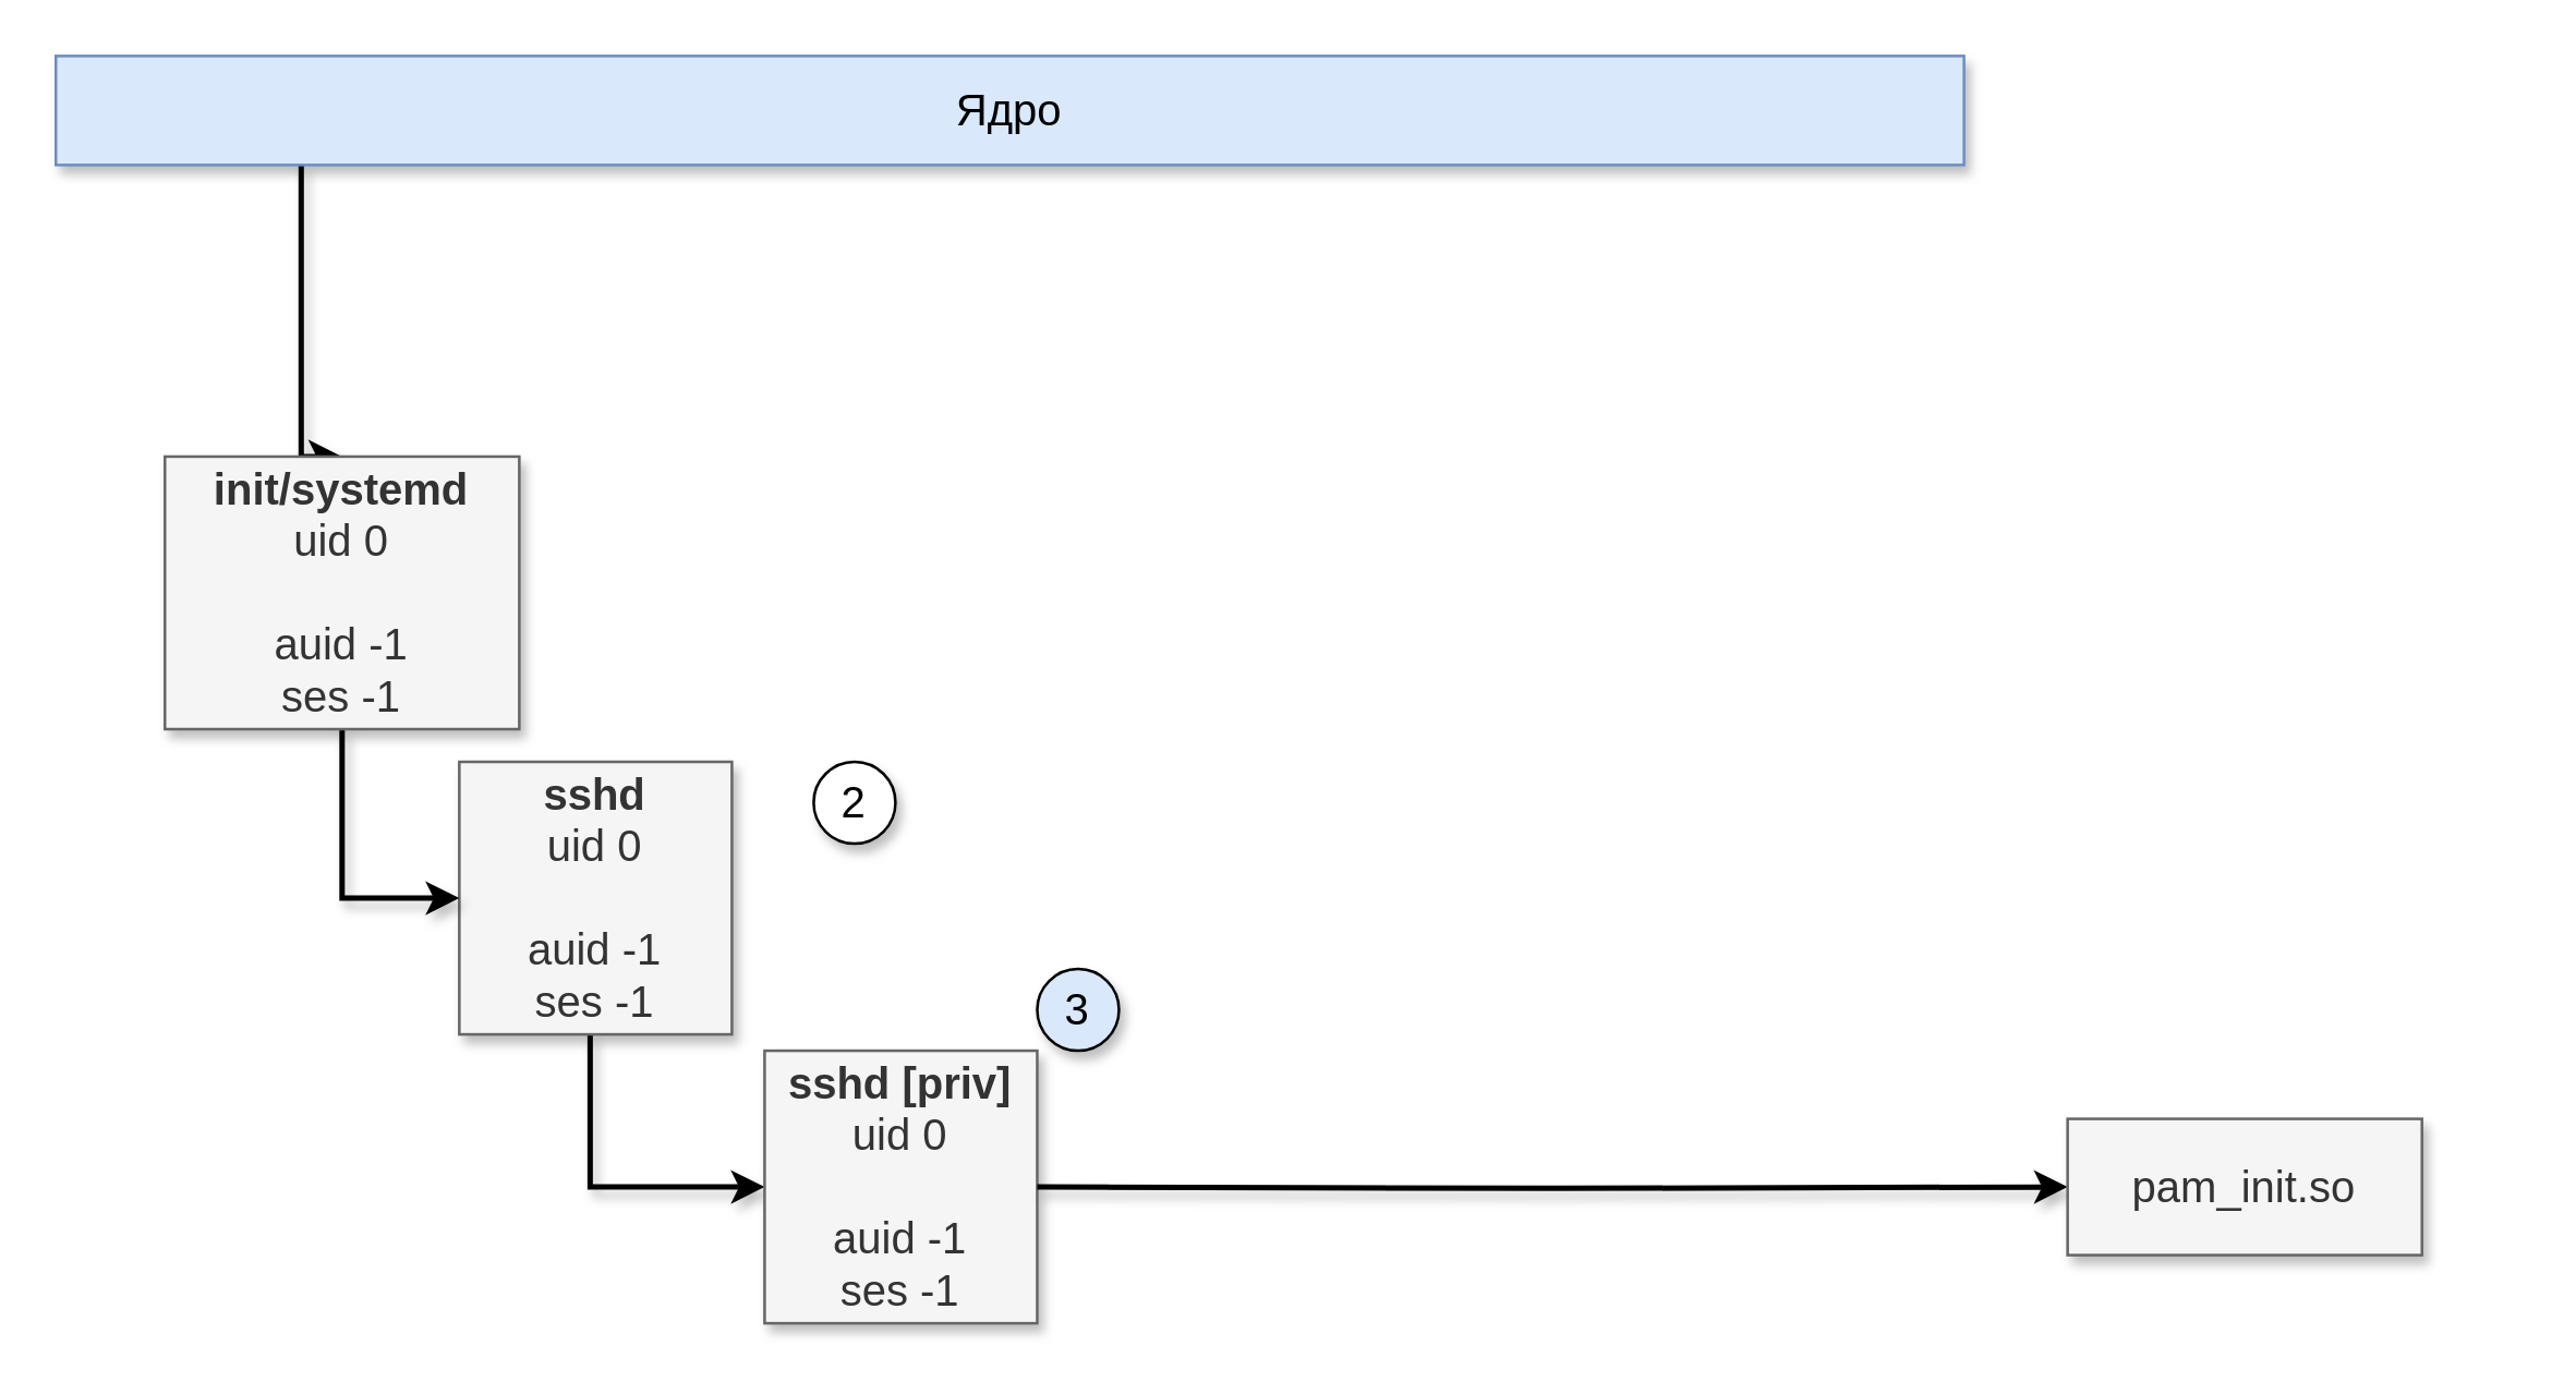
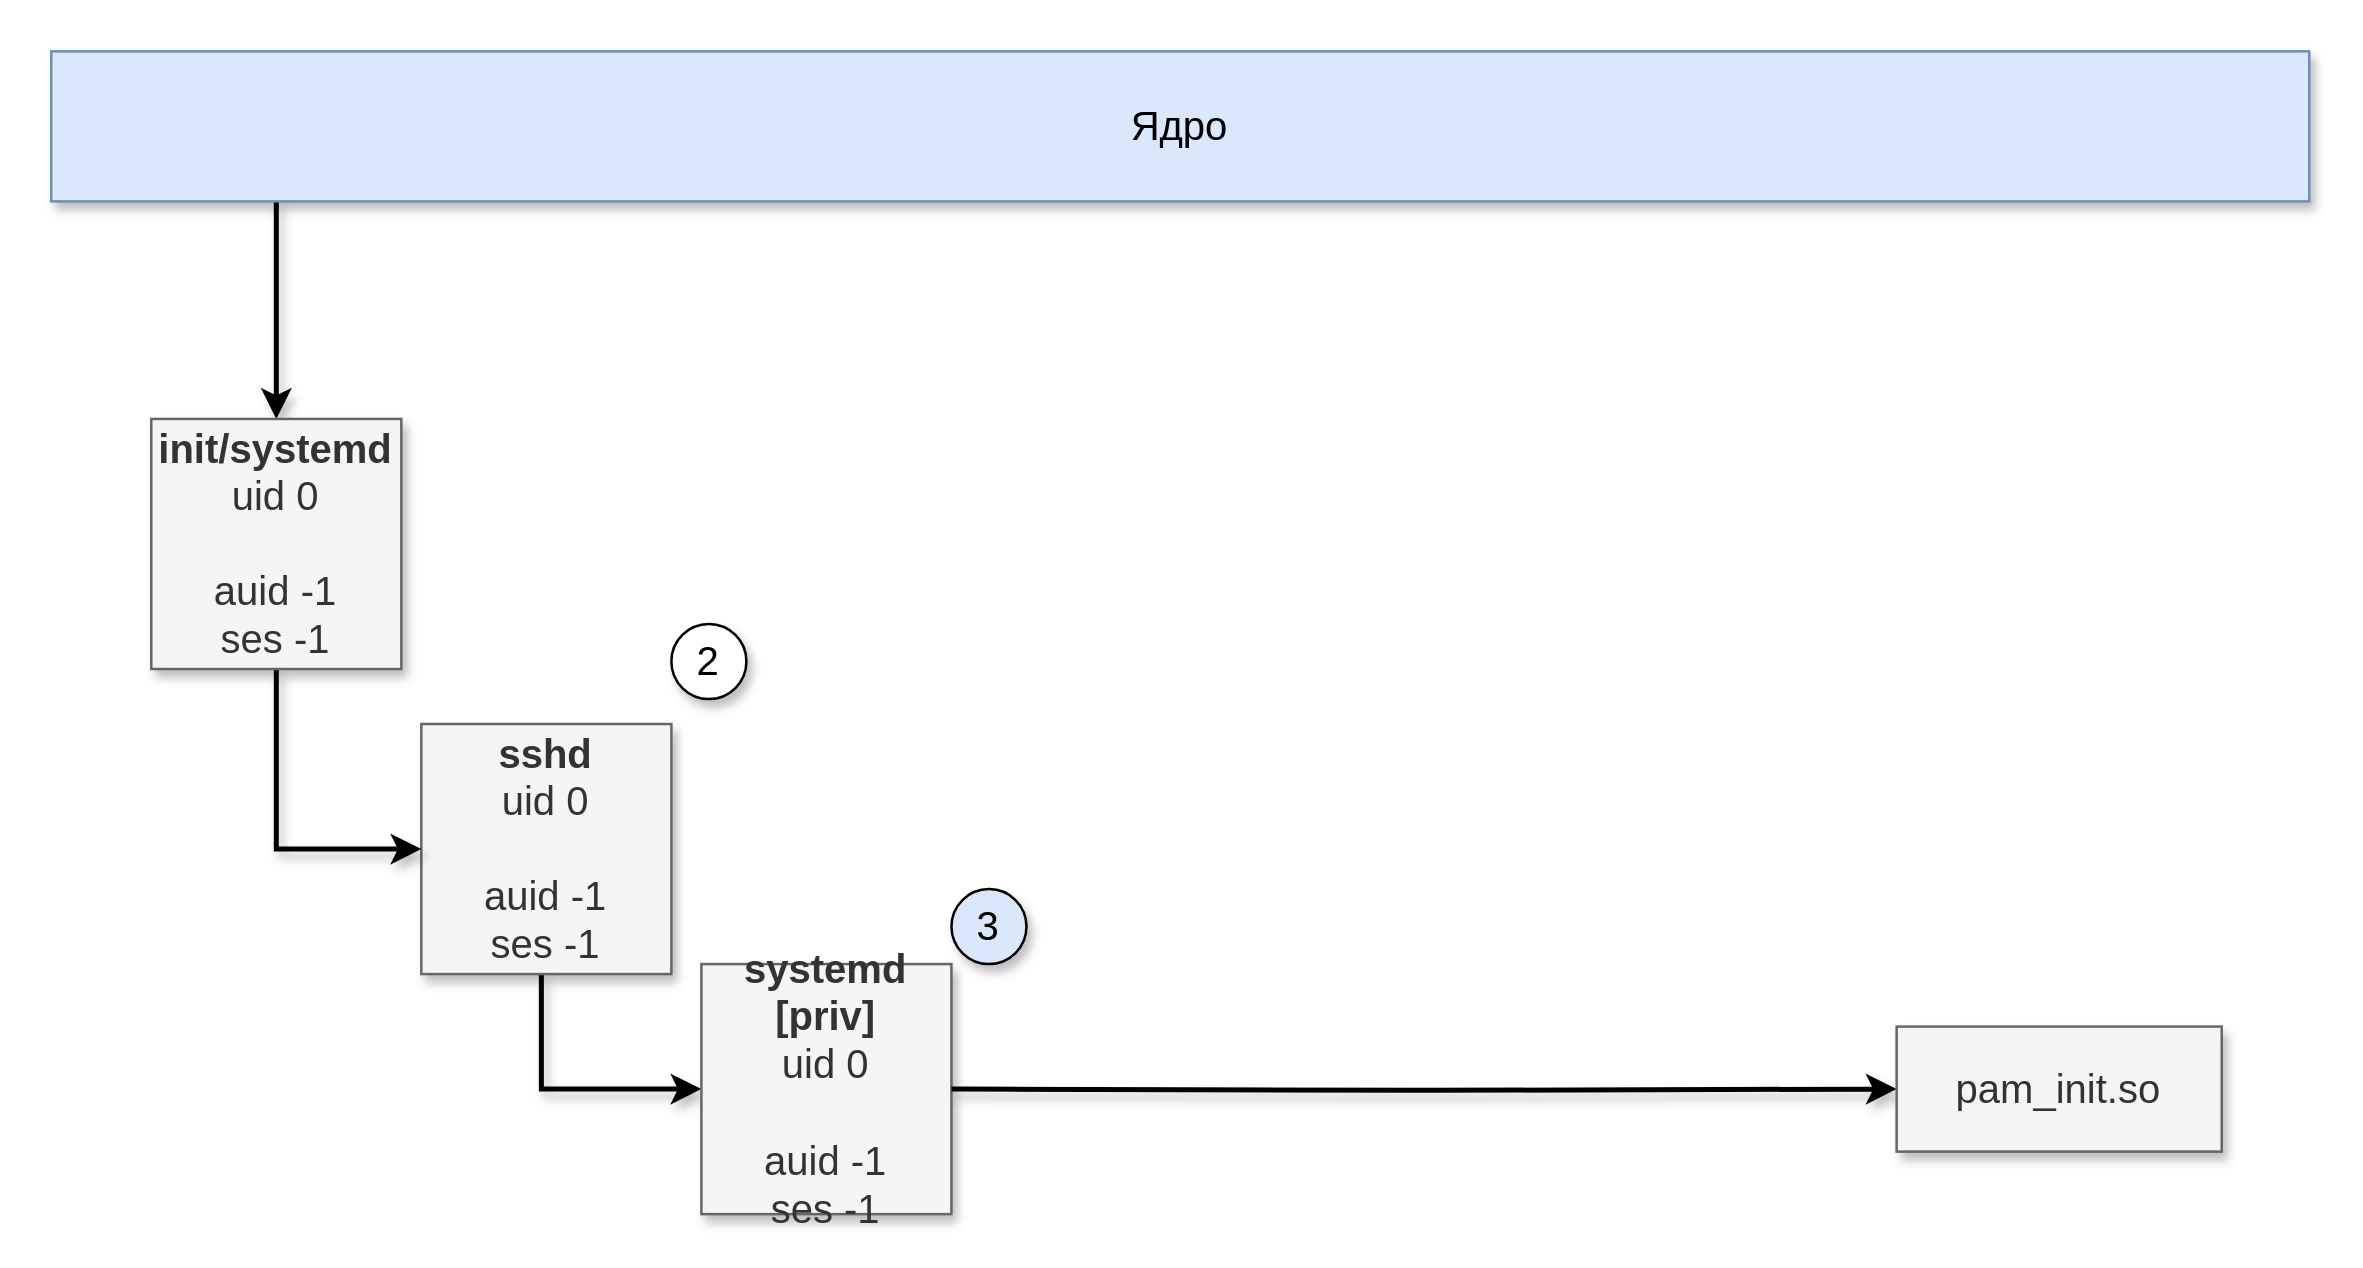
- <mxCell id="6" value="&lt;font style=&quot;font-size: 16px&quot;&gt;Ядро&lt;/font&gt;" style="rounded=0;whiteSpace=wrap;html=1;fillColor=#dae8fc;strokeColor=#6c8ebf;shadow=1;" parent="1" vertex="1"><mxGeometry x="20" y="20" width="700" height="40" as="geometry" /></mxCell>
+ <mxCell id="6" value="&lt;font style=&quot;font-size: 16px&quot;&gt;Ядро&lt;/font&gt;" style="rounded=0;whiteSpace=wrap;html=1;fillColor=#dae8fc;strokeColor=#6c8ebf;shadow=1;" parent="1" vertex="1"><mxGeometry x="20" y="20" width="903" height="60" as="geometry" /></mxCell>
- <mxCell id="8" value="&lt;font style=&quot;font-size: 16px&quot;&gt;&lt;b&gt;init/systemd&lt;br&gt;&lt;/b&gt;uid 0&lt;br&gt;&lt;br&gt;auid -1&lt;br&gt;ses -1&lt;br&gt;&lt;/font&gt;" style="whiteSpace=wrap;html=1;aspect=fixed;shadow=1;fillColor=#f5f5f5;strokeColor=#666666;fontColor=#333333;" parent="1" vertex="1"><mxGeometry x="60" y="167" width="130" height="100" as="geometry" /></mxCell>
+ <mxCell id="8" value="&lt;font style=&quot;font-size: 16px&quot;&gt;&lt;b&gt;init/systemd&lt;br&gt;&lt;/b&gt;uid 0&lt;br&gt;&lt;br&gt;auid -1&lt;br&gt;ses -1&lt;br&gt;&lt;/font&gt;" style="whiteSpace=wrap;html=1;aspect=fixed;shadow=1;fillColor=#f5f5f5;strokeColor=#666666;fontColor=#333333;" parent="1" vertex="1"><mxGeometry x="60" y="167" width="100" height="100" as="geometry" /></mxCell>
- <mxCell id="9" value="&lt;font style=&quot;font-size: 16px&quot;&gt;2&lt;/font&gt;" style="ellipse;whiteSpace=wrap;html=1;aspect=fixed;shadow=1;" parent="1" vertex="1"><mxGeometry x="298" y="279" width="30" height="30" as="geometry" /></mxCell>
+ <mxCell id="9" value="&lt;font style=&quot;font-size: 16px&quot;&gt;2&lt;/font&gt;" style="ellipse;whiteSpace=wrap;html=1;aspect=fixed;shadow=1;" parent="1" vertex="1"><mxGeometry x="268" y="249" width="30" height="30" as="geometry" /></mxCell>
- <mxCell id="3" value="&lt;font style=&quot;font-size: 16px&quot;&gt;&lt;b&gt;sshd&lt;/b&gt;&lt;br&gt;uid 0&lt;br&gt;&lt;br&gt;auid -1&lt;br&gt;ses -1&lt;br&gt;&lt;/font&gt;" style="whiteSpace=wrap;html=1;aspect=fixed;shadow=1;fillColor=#f5f5f5;strokeColor=#666666;fontColor=#333333;" parent="1" vertex="1"><mxGeometry x="168" y="279" width="100" height="100" as="geometry" /></mxCell>
+ <mxCell id="3" value="&lt;font style=&quot;font-size: 16px&quot;&gt;&lt;b&gt;sshd&lt;/b&gt;&lt;br&gt;uid 0&lt;br&gt;&lt;br&gt;auid -1&lt;br&gt;ses -1&lt;br&gt;&lt;/font&gt;" style="whiteSpace=wrap;html=1;aspect=fixed;shadow=1;fillColor=#f5f5f5;strokeColor=#666666;fontColor=#333333;" parent="1" vertex="1"><mxGeometry x="168" y="289" width="100" height="100" as="geometry" /></mxCell>
- <mxCell id="4" value="&lt;font style=&quot;font-size: 16px&quot;&gt;&lt;b&gt;sshd [priv]&lt;br&gt;&lt;/b&gt;uid 0&lt;br&gt;&lt;br&gt;auid -1&lt;br&gt;ses -1&lt;br&gt;&lt;/font&gt;" style="whiteSpace=wrap;html=1;aspect=fixed;shadow=1;fillColor=#f5f5f5;strokeColor=#666666;fontColor=#333333;" parent="1" vertex="1"><mxGeometry x="280" y="385" width="100" height="100" as="geometry" /></mxCell>
+ <mxCell id="4" value="&lt;font style=&quot;font-size: 16px&quot;&gt;&lt;b&gt;systemd [priv]&lt;br&gt;&lt;/b&gt;uid 0&lt;br&gt;&lt;br&gt;auid -1&lt;br&gt;ses -1&lt;br&gt;&lt;/font&gt;" style="whiteSpace=wrap;html=1;aspect=fixed;shadow=1;fillColor=#f5f5f5;strokeColor=#666666;fontColor=#333333;" parent="1" vertex="1"><mxGeometry x="280" y="385" width="100" height="100" as="geometry" /></mxCell>
